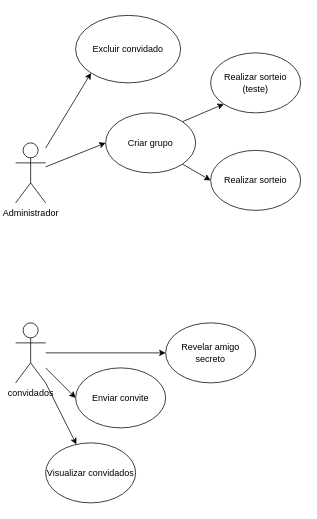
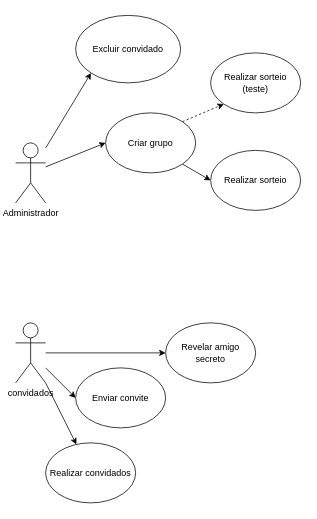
- <mxCell id="12" style="edgeStyle=none;html=1;exitX=1;exitY=0;exitDx=0;exitDy=0;entryX=0;entryY=1;entryDx=0;entryDy=0;" parent="1" source="14" target="15" edge="1"><mxGeometry relative="1" as="geometry" /></mxCell>
+ <mxCell id="12" style="edgeStyle=none;html=1;exitX=1;exitY=0;exitDx=0;exitDy=0;entryX=0;entryY=1;entryDx=0;entryDy=0;dashed=1;" parent="1" source="14" target="15" edge="1"><mxGeometry relative="1" as="geometry" /></mxCell>
- <mxCell id="10" value="Visualizar convidados" style="ellipse;whiteSpace=wrap;html=1;" parent="1" vertex="1"><mxGeometry x="60" y="590" width="120" height="80" as="geometry" /></mxCell>
+ <mxCell id="10" value="Realizar convidados" style="ellipse;whiteSpace=wrap;html=1;" parent="1" vertex="1"><mxGeometry x="60" y="590" width="120" height="80" as="geometry" /></mxCell>
